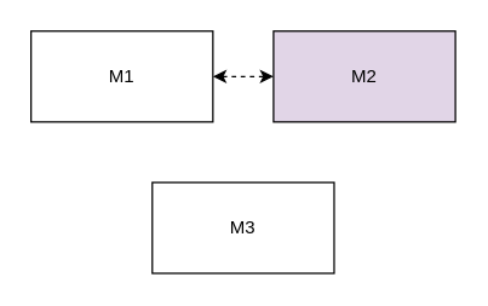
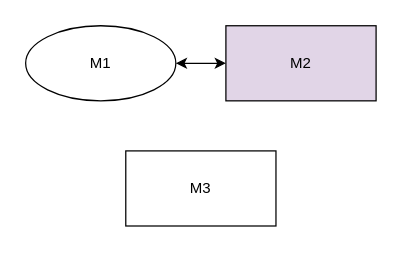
- <mxCell id="2" value="M1" style="rounded=0;whiteSpace=wrap;html=1;" vertex="1" parent="1"><mxGeometry x="20" y="20" width="120" height="60" as="geometry" /></mxCell>
+ <mxCell id="2" value="M1" style="ellipse;whiteSpace=wrap;html=1;" vertex="1" parent="1"><mxGeometry x="20" y="20" width="120" height="60" as="geometry" /></mxCell>
- <mxCell id="5" value="" style="endArrow=classic;startArrow=classic;html=1;entryX=0;entryY=0.5;entryDx=0;entryDy=0;exitX=1;exitY=0.5;exitDx=0;exitDy=0;dashed=1;" edge="1" parent="1" source="2" target="3"><mxGeometry width="50" height="50" relative="1" as="geometry"><mxPoint x="100" y="80" as="sourcePoint" /><mxPoint x="150" y="30" as="targetPoint" /><Array as="points" /></mxGeometry></mxCell>
+ <mxCell id="5" value="" style="endArrow=classic;startArrow=classic;html=1;entryX=0;entryY=0.5;entryDx=0;entryDy=0;exitX=1;exitY=0.5;exitDx=0;exitDy=0;" edge="1" parent="1" source="2" target="3"><mxGeometry width="50" height="50" relative="1" as="geometry"><mxPoint x="100" y="80" as="sourcePoint" /><mxPoint x="150" y="30" as="targetPoint" /><Array as="points" /></mxGeometry></mxCell>
